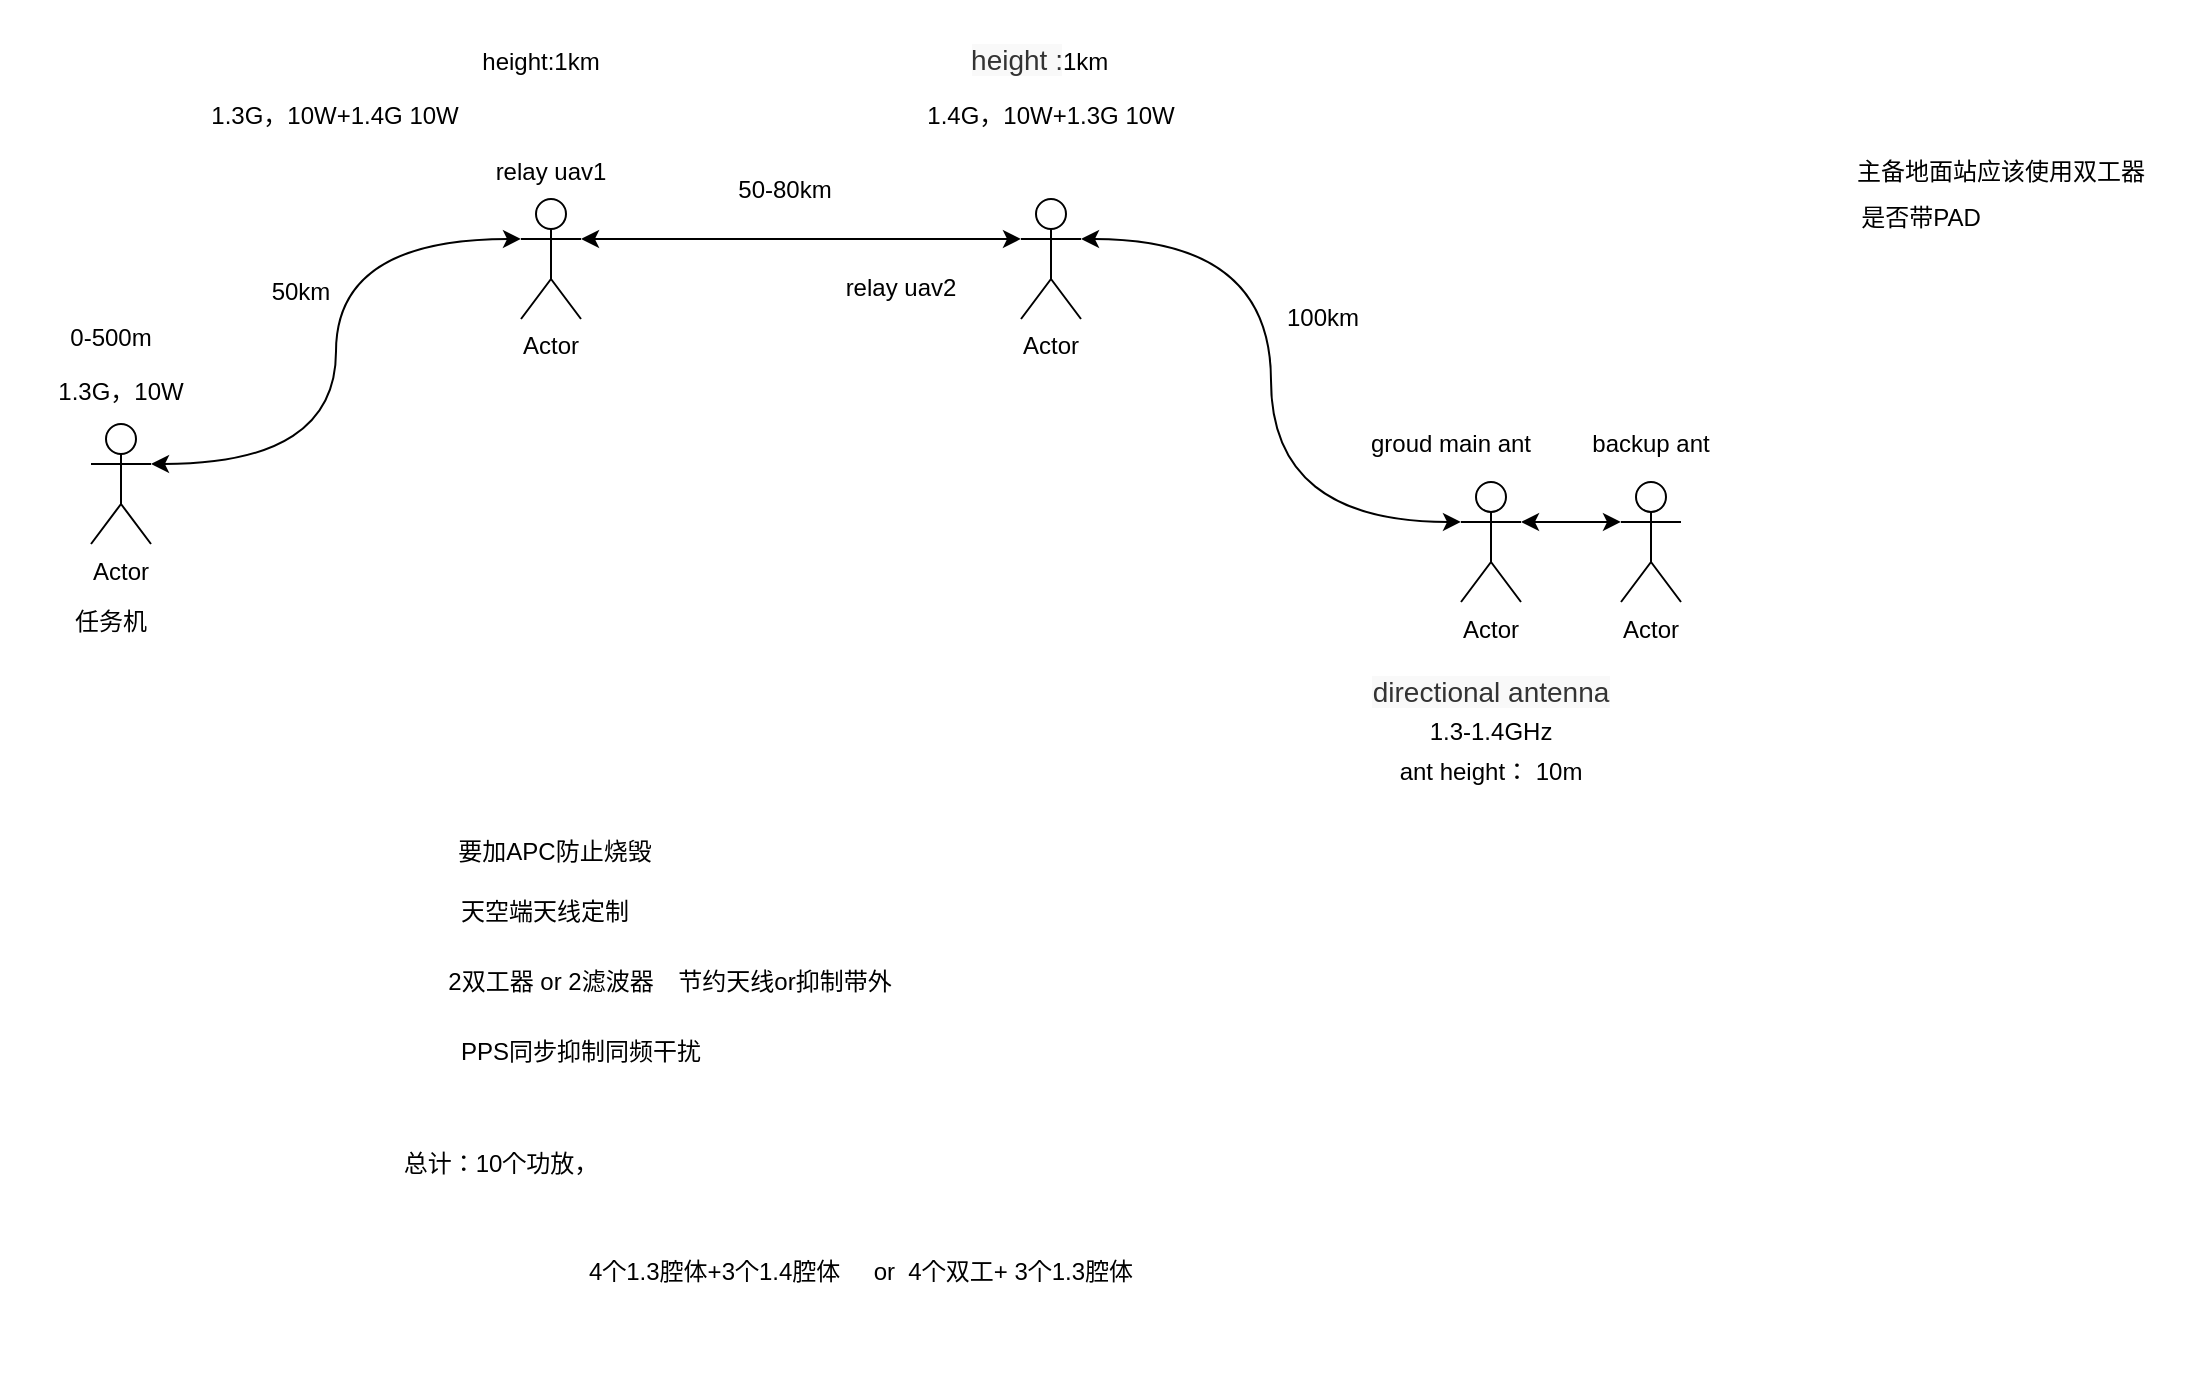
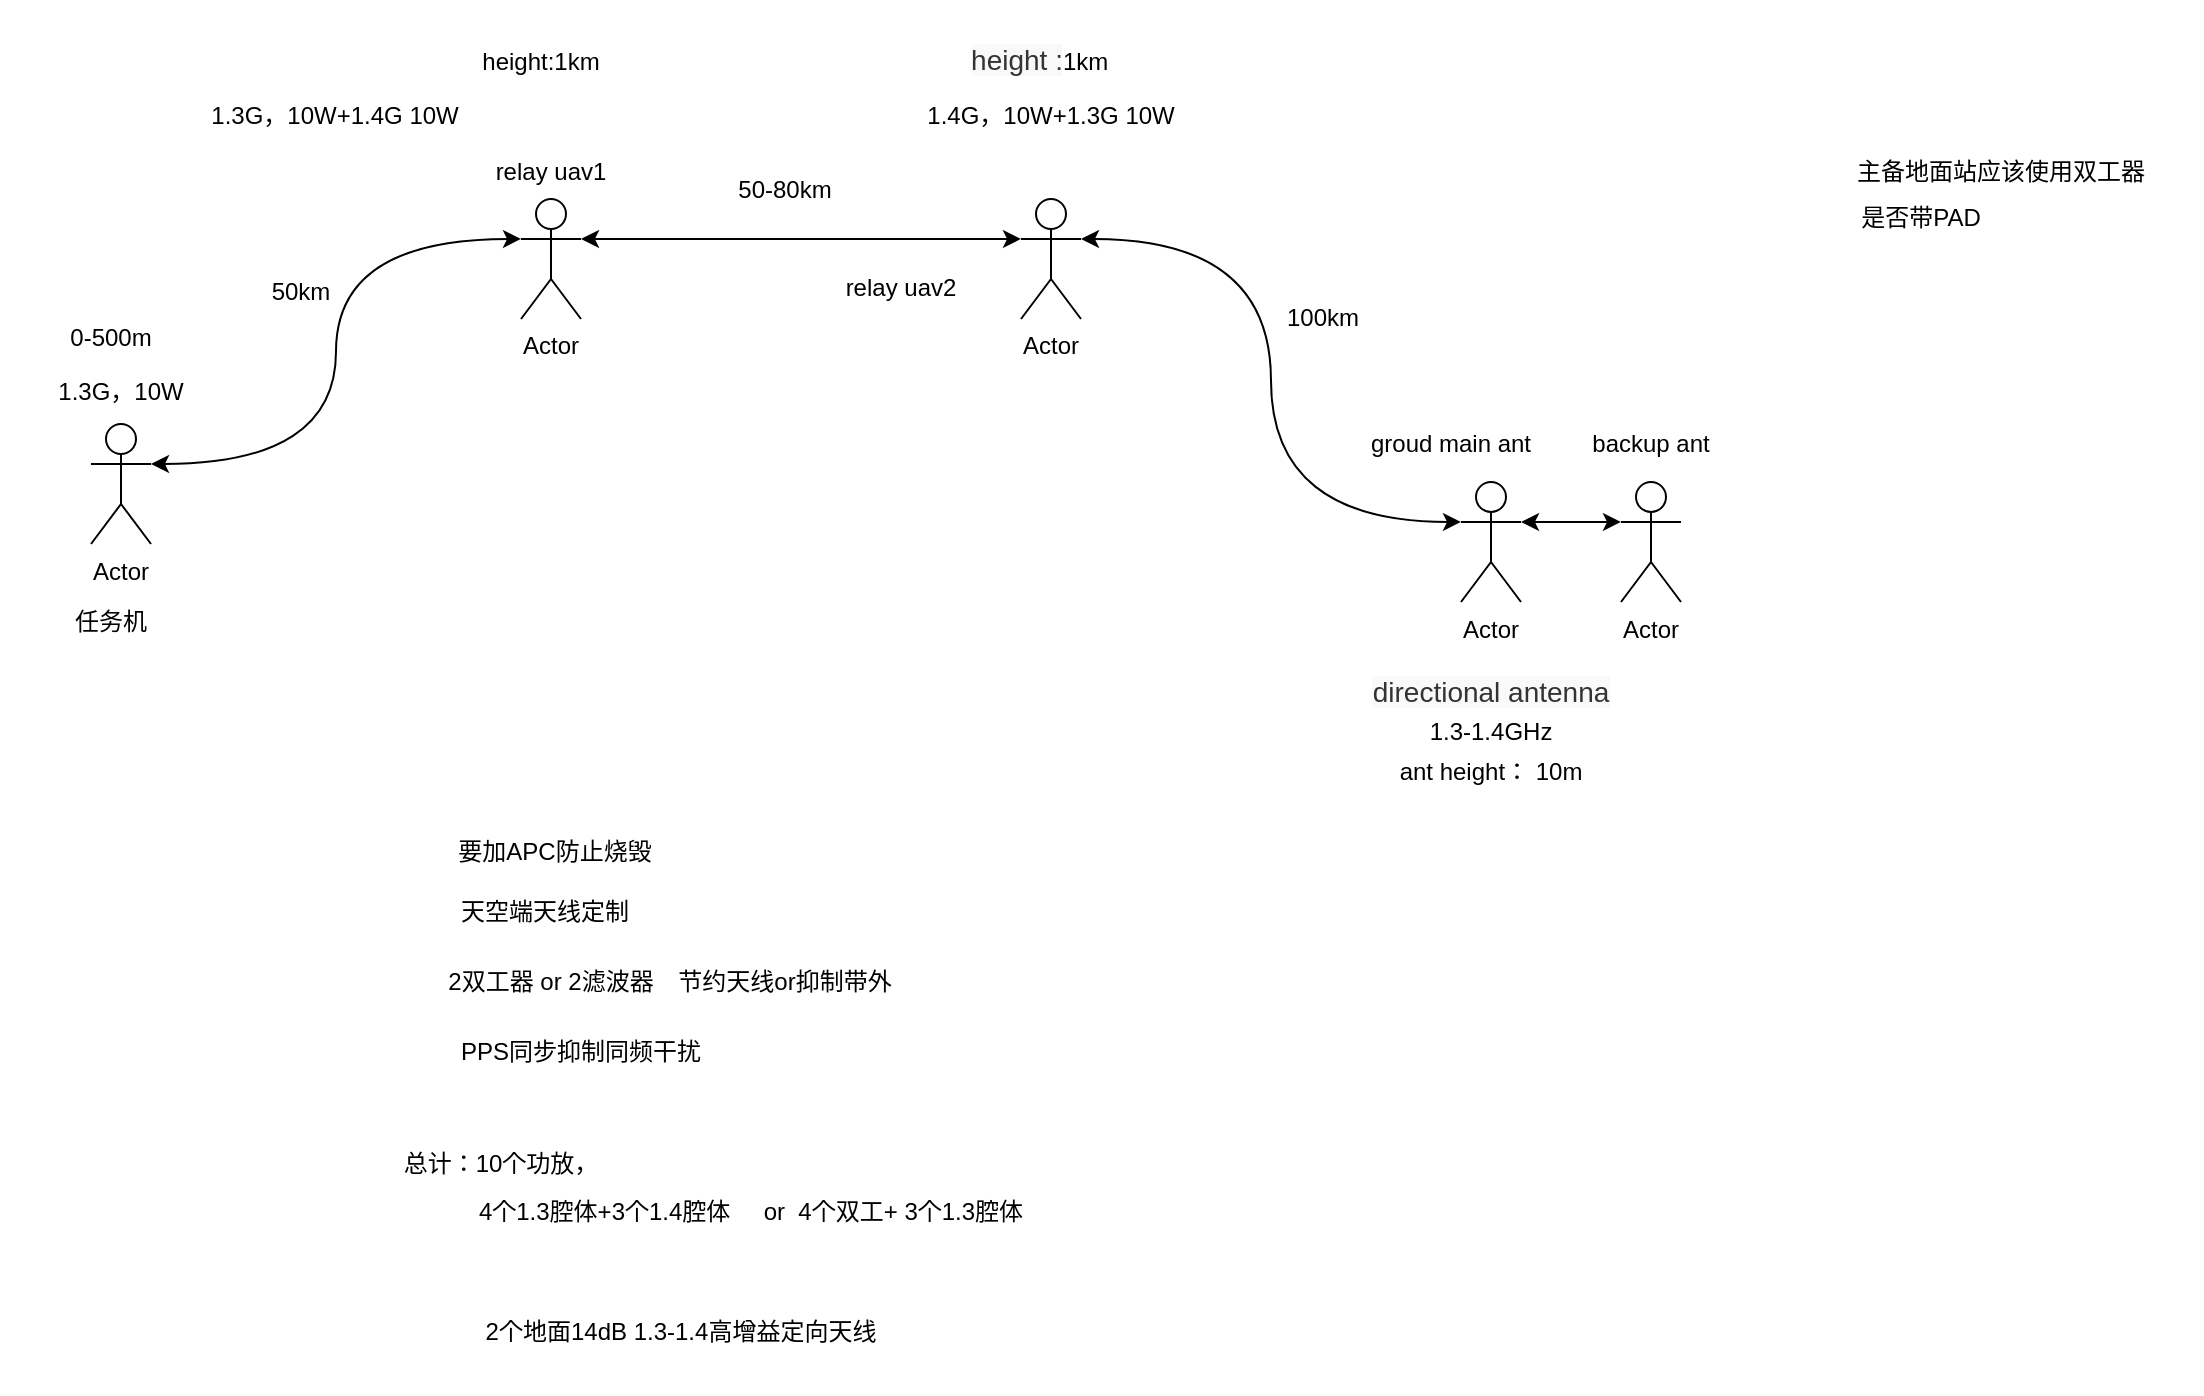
- <mxCell id="34" value="4个1.3腔体+3个1.4腔体&amp;nbsp; &amp;nbsp; &amp;nbsp;or&amp;nbsp; 4个双工+ 3个1.3腔体" style="text;html=1;align=center;verticalAlign=middle;resizable=0;points=[];autosize=1;" parent="1" vertex="1"><mxGeometry x="285" y="626" width="290" height="20" as="geometry" /></mxCell>
+ <mxCell id="34" value="4个1.3腔体+3个1.4腔体&amp;nbsp; &amp;nbsp; &amp;nbsp;or&amp;nbsp; 4个双工+ 3个1.3腔体" style="text;html=1;align=center;verticalAlign=middle;resizable=0;points=[];autosize=1;" parent="1" vertex="1"><mxGeometry x="230" y="596" width="290" height="20" as="geometry" /></mxCell>
+ <mxCell id="35" value="2个地面14dB 1.3-1.4高增益定向天线" style="text;html=1;align=center;verticalAlign=middle;resizable=0;points=[];autosize=1;" parent="1" vertex="1"><mxGeometry x="235" y="656" width="210" height="20" as="geometry" /></mxCell>
